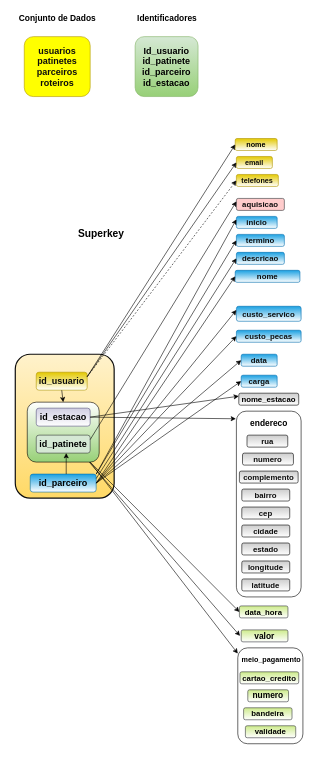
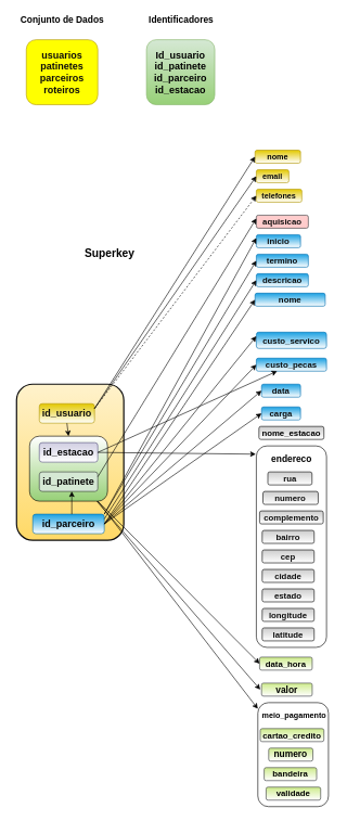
- <mxCell id="9" value="&lt;b&gt;&lt;font color=&quot;#0d0d0d&quot;&gt;email&lt;/font&gt;&lt;/b&gt;" style="rounded=1;whiteSpace=wrap;html=1;fillColor=#e3c800;strokeColor=#B09500;fontColor=#ffffff;gradientColor=#ffffff;" parent="1" vertex="1"><mxGeometry x="394" y="260" width="60" height="20" as="geometry" /></mxCell>
+ <mxCell id="9" value="&lt;b&gt;&lt;font color=&quot;#0d0d0d&quot;&gt;email&lt;/font&gt;&lt;/b&gt;" style="rounded=1;whiteSpace=wrap;html=1;fillColor=#e3c800;strokeColor=#B09500;fontColor=#ffffff;gradientColor=#ffffff;" parent="1" vertex="1"><mxGeometry x="394" y="260" width="50" height="20" as="geometry" /></mxCell>
- <mxCell id="64" value="" style="endArrow=classic;html=1;entryX=0;entryY=0.25;entryDx=0;entryDy=0;exitX=1;exitY=0.5;exitDx=0;exitDy=0;" parent="1" source="37" target="22" edge="1"><mxGeometry width="50" height="50" relative="1" as="geometry"><mxPoint x="230" y="760" as="sourcePoint" /><mxPoint x="280" y="710" as="targetPoint" /></mxGeometry></mxCell>
+ <mxCell id="64" value="" style="endArrow=classic;html=1;exitX=1;exitY=0.5;exitDx=0;exitDy=0;" parent="1" source="37" target="19" edge="1"><mxGeometry width="50" height="50" relative="1" as="geometry"><mxPoint x="230" y="760" as="sourcePoint" /><mxPoint x="280" y="710" as="targetPoint" /></mxGeometry></mxCell>
